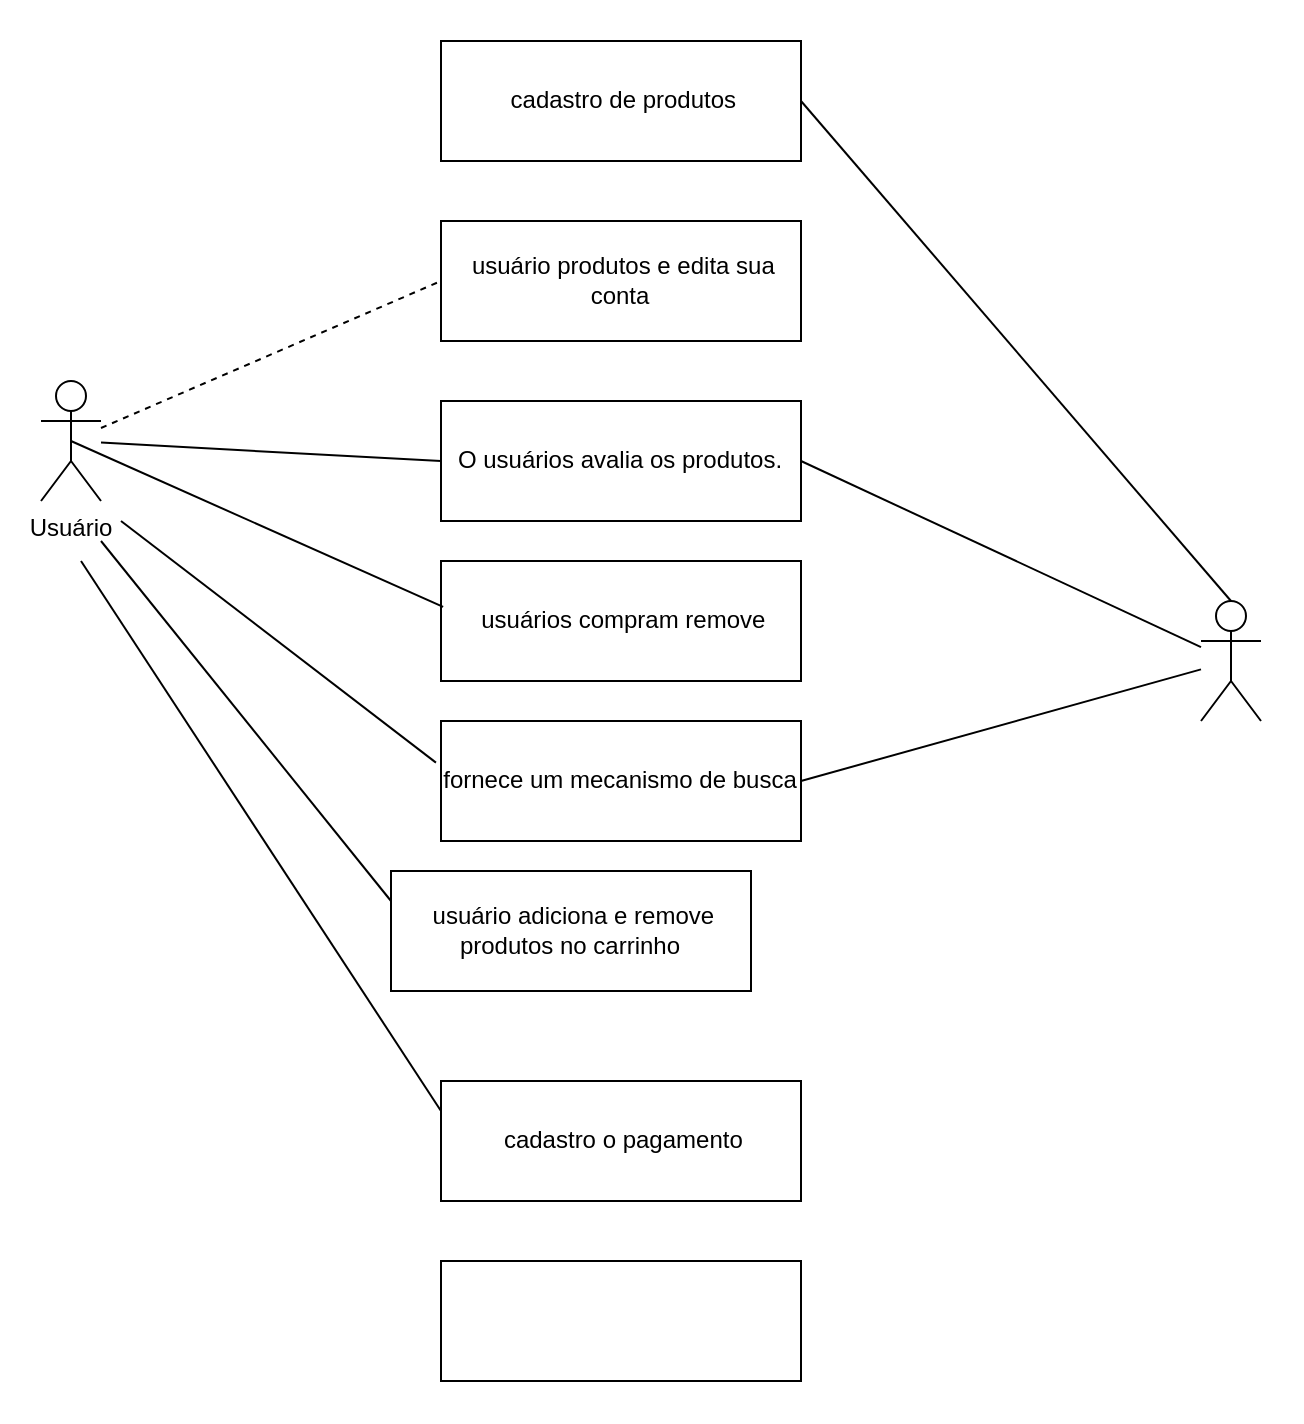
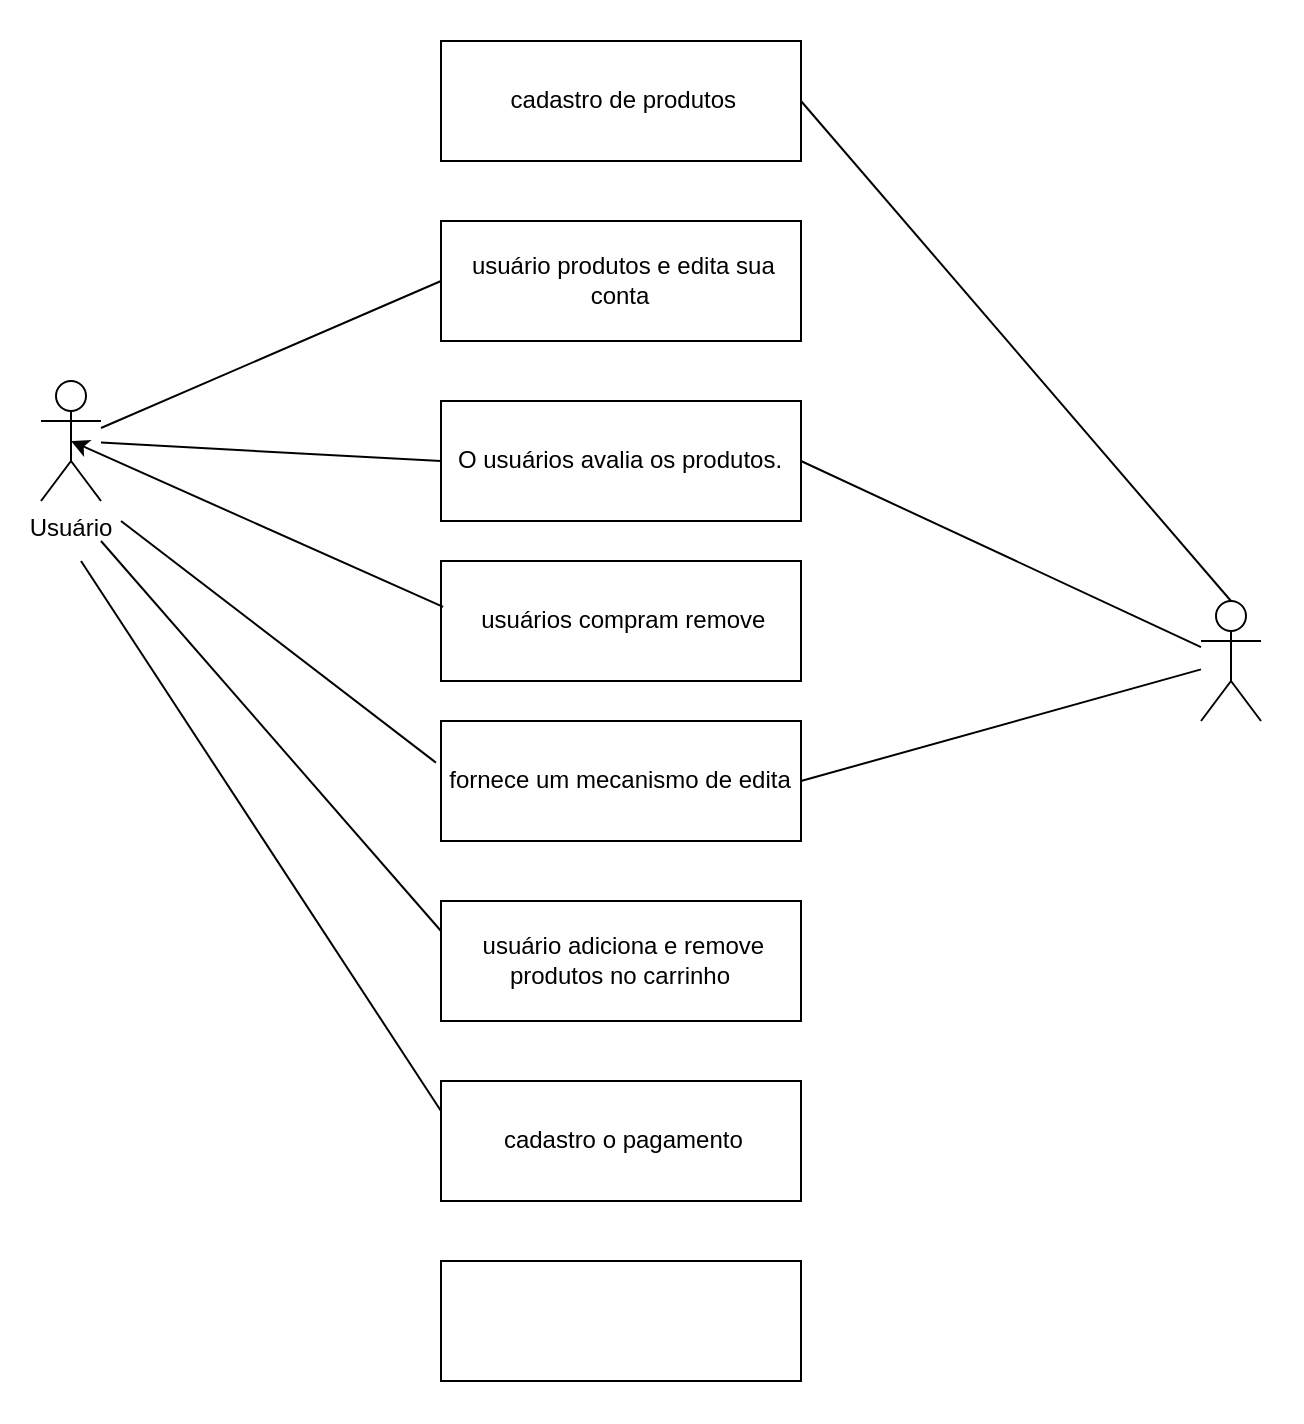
- <mxCell id="4" value="" style="endArrow=none;html=1;rounded=0;entryX=0;entryY=0.5;entryDx=0;entryDy=0;dashed=1;" parent="1" source="2" target="5" edge="1"><mxGeometry width="50" height="50" relative="1" as="geometry"><mxPoint x="140" y="80" as="sourcePoint" /><mxPoint x="190" y="30" as="targetPoint" /></mxGeometry></mxCell>
+ <mxCell id="4" value="" style="endArrow=none;html=1;rounded=0;entryX=0;entryY=0.5;entryDx=0;entryDy=0;" parent="1" source="2" target="5" edge="1"><mxGeometry width="50" height="50" relative="1" as="geometry"><mxPoint x="140" y="80" as="sourcePoint" /><mxPoint x="190" y="30" as="targetPoint" /></mxGeometry></mxCell>
- <mxCell id="13" value="" style="endArrow=none;html=1;rounded=0;entryX=0.5;entryY=0.5;entryDx=0;entryDy=0;entryPerimeter=0;exitX=0.006;exitY=0.383;exitDx=0;exitDy=0;exitPerimeter=0;" parent="1" source="12" target="2" edge="1"><mxGeometry width="50" height="50" relative="1" as="geometry"><mxPoint x="390" y="330" as="sourcePoint" /><mxPoint x="440" y="280" as="targetPoint" /></mxGeometry></mxCell>
+ <mxCell id="13" value="" style="endArrow=classic;html=1;rounded=0;entryX=0.5;entryY=0.5;entryDx=0;entryDy=0;entryPerimeter=0;exitX=0.006;exitY=0.383;exitDx=0;exitDy=0;exitPerimeter=0;" parent="1" source="12" target="2" edge="1"><mxGeometry width="50" height="50" relative="1" as="geometry"><mxPoint x="390" y="330" as="sourcePoint" /><mxPoint x="440" y="280" as="targetPoint" /></mxGeometry></mxCell>
- <mxCell id="7" value="fornece um mecanismo de busca" style="rounded=0;whiteSpace=wrap;html=1;" parent="1" vertex="1"><mxGeometry x="220" y="360" width="180" height="60" as="geometry" /></mxCell>
+ <mxCell id="7" value="fornece um mecanismo de edita" style="rounded=0;whiteSpace=wrap;html=1;" parent="1" vertex="1"><mxGeometry x="220" y="360" width="180" height="60" as="geometry" /></mxCell>
- <mxCell id="8" value="&amp;nbsp;usuário adiciona e remove produtos no carrinho" style="rounded=0;whiteSpace=wrap;html=1;" parent="1" vertex="1"><mxGeometry x="195" y="435" width="180" height="60" as="geometry" /></mxCell>
+ <mxCell id="8" value="&amp;nbsp;usuário adiciona e remove produtos no carrinho" style="rounded=0;whiteSpace=wrap;html=1;" parent="1" vertex="1"><mxGeometry x="220" y="450" width="180" height="60" as="geometry" /></mxCell>
